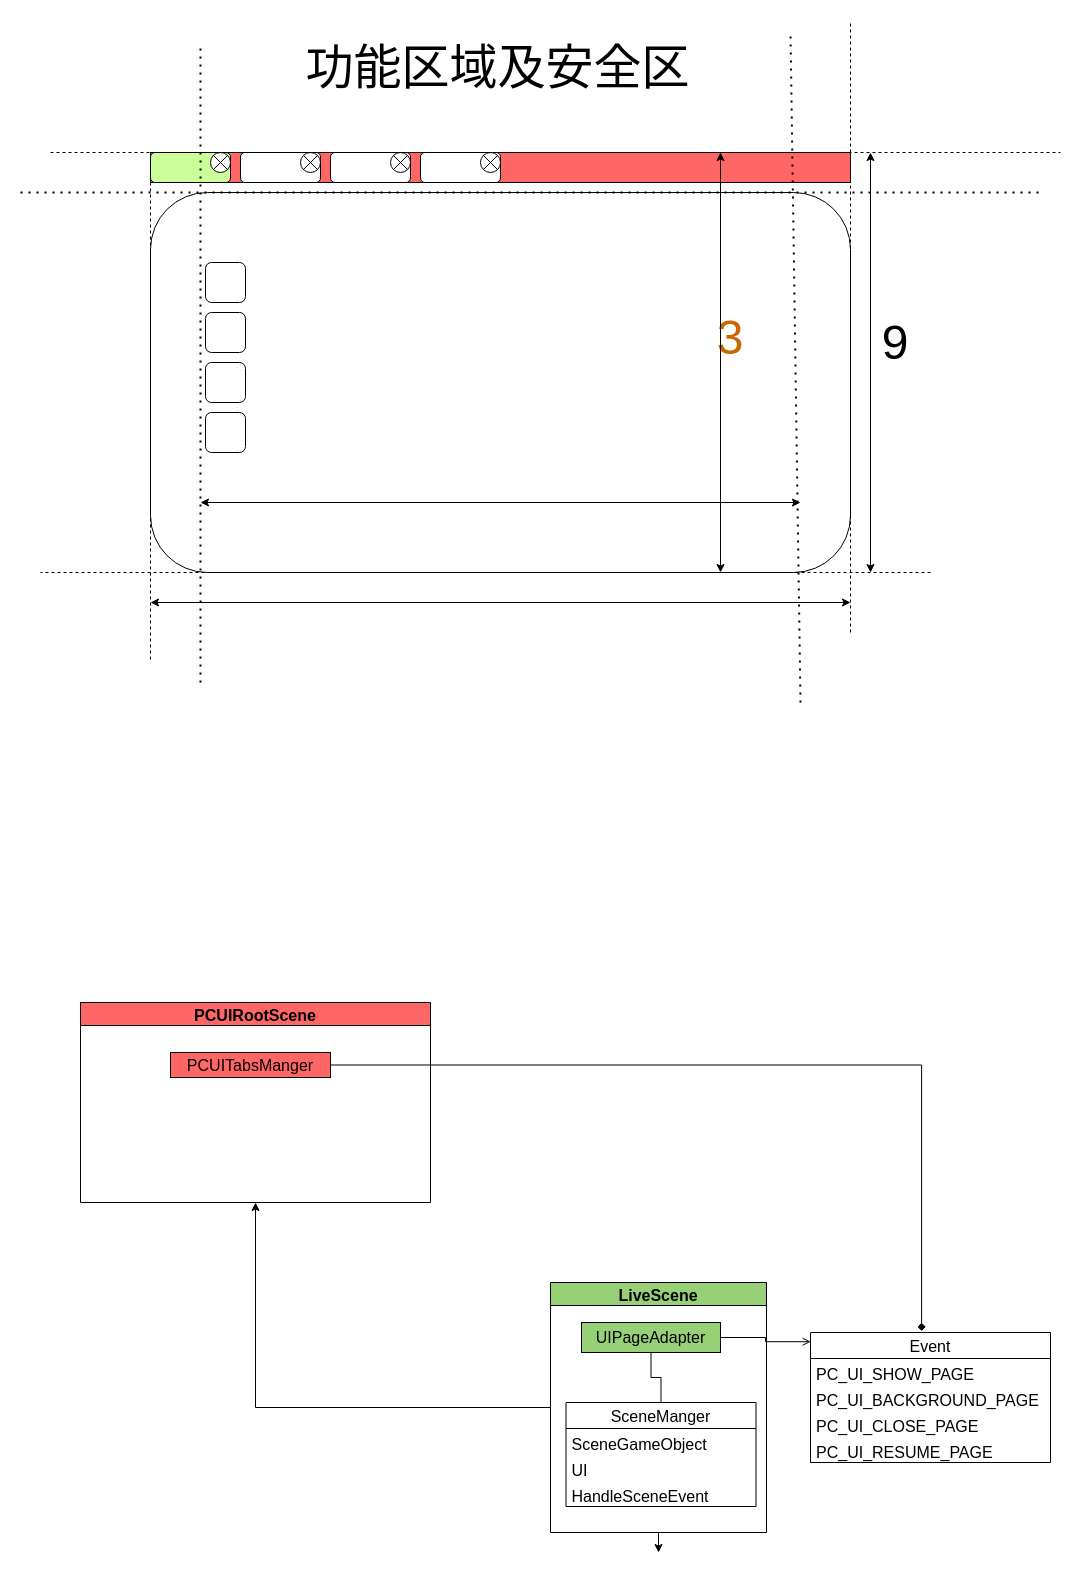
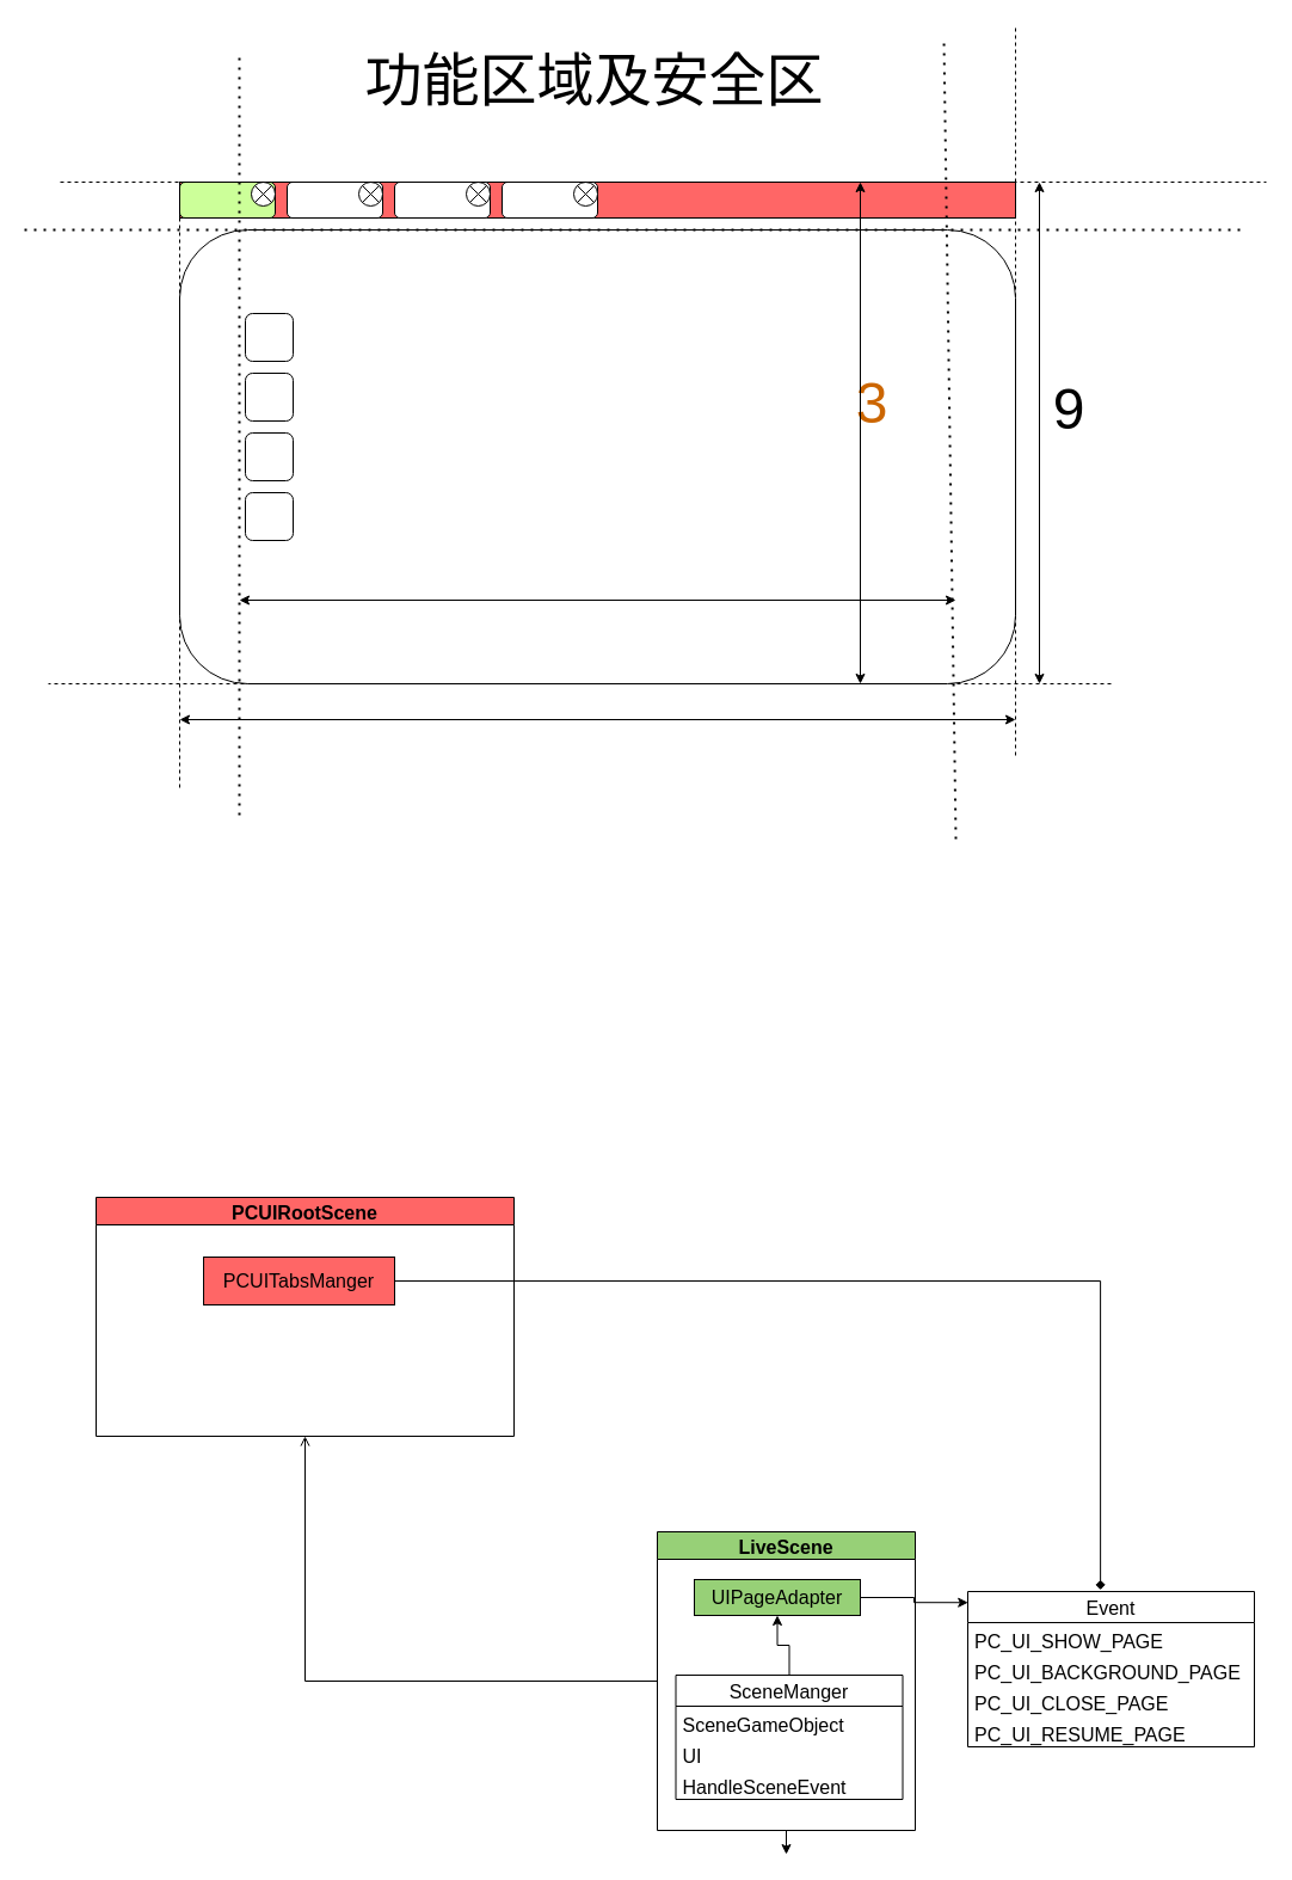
- <mxCell id="31" value="PCUITabsManger" style="whiteSpace=wrap;html=1;align=center;treeFolding=1;treeMoving=1;newEdgeStyle={&quot;edgeStyle&quot;:&quot;elbowEdgeStyle&quot;,&quot;startArrow&quot;:&quot;none&quot;,&quot;endArrow&quot;:&quot;none&quot;};fontSize=16;fontColor=#000000;fillColor=#FF6666;" vertex="1" parent="30"><mxGeometry x="90" y="50" width="160" height="25" as="geometry" /></mxCell>
+ <mxCell id="31" value="PCUITabsManger" style="whiteSpace=wrap;html=1;align=center;treeFolding=1;treeMoving=1;newEdgeStyle={&quot;edgeStyle&quot;:&quot;elbowEdgeStyle&quot;,&quot;startArrow&quot;:&quot;none&quot;,&quot;endArrow&quot;:&quot;none&quot;};fontSize=16;fontColor=#000000;fillColor=#FF6666;" vertex="1" parent="30"><mxGeometry x="90" y="50" width="160" height="40" as="geometry" /></mxCell>
- <mxCell id="32" style="edgeStyle=orthogonalEdgeStyle;rounded=0;orthogonalLoop=1;jettySize=auto;html=1;fontSize=16;fontColor=#000000;entryX=0.5;entryY=1;entryDx=0;entryDy=0;" edge="1" parent="1" source="34" target="30"><mxGeometry relative="1" as="geometry"><mxPoint x="440" y="1152" as="targetPoint" /></mxGeometry></mxCell>
+ <mxCell id="32" style="edgeStyle=orthogonalEdgeStyle;rounded=0;orthogonalLoop=1;jettySize=auto;html=1;fontSize=16;fontColor=#000000;entryX=0.5;entryY=1;entryDx=0;entryDy=0;endArrow=open;" edge="1" parent="1" source="34" target="30"><mxGeometry relative="1" as="geometry"><mxPoint x="440" y="1152" as="targetPoint" /></mxGeometry></mxCell>
- <mxCell id="46" style="edgeStyle=orthogonalEdgeStyle;rounded=0;orthogonalLoop=1;jettySize=auto;html=1;entryX=0.001;entryY=0.071;entryDx=0;entryDy=0;entryPerimeter=0;fontSize=16;fontColor=#000000;endArrow=open;" edge="1" parent="1" source="40" target="41"><mxGeometry relative="1" as="geometry" /></mxCell>
+ <mxCell id="46" style="edgeStyle=orthogonalEdgeStyle;rounded=0;orthogonalLoop=1;jettySize=auto;html=1;entryX=0.001;entryY=0.071;entryDx=0;entryDy=0;entryPerimeter=0;fontSize=16;fontColor=#000000;" edge="1" parent="1" source="40" target="41"><mxGeometry relative="1" as="geometry" /></mxCell>
- <mxCell id="35" style="edgeStyle=orthogonalEdgeStyle;rounded=0;orthogonalLoop=1;jettySize=auto;html=1;entryX=0.5;entryY=1;entryDx=0;entryDy=0;fontSize=16;fontColor=#000000;endArrow=none;" edge="1" parent="34" source="36" target="40"><mxGeometry relative="1" as="geometry" /></mxCell>
+ <mxCell id="35" style="edgeStyle=orthogonalEdgeStyle;rounded=0;orthogonalLoop=1;jettySize=auto;html=1;entryX=0.5;entryY=1;entryDx=0;entryDy=0;fontSize=16;fontColor=#000000;" edge="1" parent="34" source="36" target="40"><mxGeometry relative="1" as="geometry" /></mxCell>
